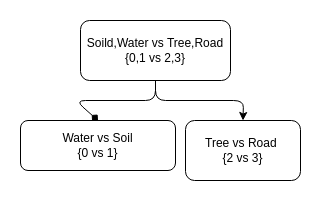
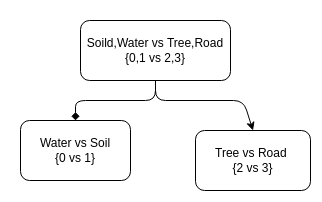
- <mxCell id="5" value="Water vs Soil&lt;br&gt;{0 vs 1}" style="rounded=1;whiteSpace=wrap;html=1;" vertex="1" parent="1"><mxGeometry x="20" y="120" width="155" height="50" as="geometry" /></mxCell>
+ <mxCell id="5" value="Water vs Soil&lt;br&gt;{0 vs 1}" style="rounded=1;whiteSpace=wrap;html=1;" vertex="1" parent="1"><mxGeometry x="20" y="120" width="110" height="60" as="geometry" /></mxCell>
- <mxCell id="6" value="Tree vs Road&amp;nbsp;&lt;br&gt;{2 vs 3}" style="rounded=1;whiteSpace=wrap;html=1;" vertex="1" parent="1"><mxGeometry x="185" y="120" width="115" height="60" as="geometry" /></mxCell>
+ <mxCell id="6" value="Tree vs Road&amp;nbsp;&lt;br&gt;{2 vs 3}" style="rounded=1;whiteSpace=wrap;html=1;" vertex="1" parent="1"><mxGeometry x="195" y="130" width="115" height="60" as="geometry" /></mxCell>
